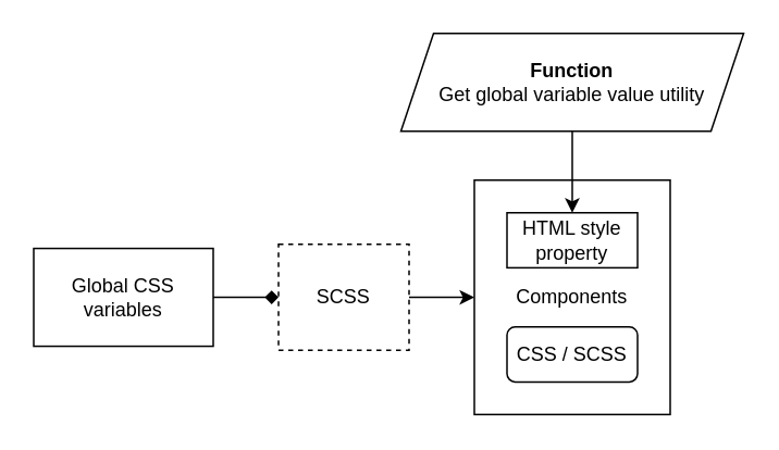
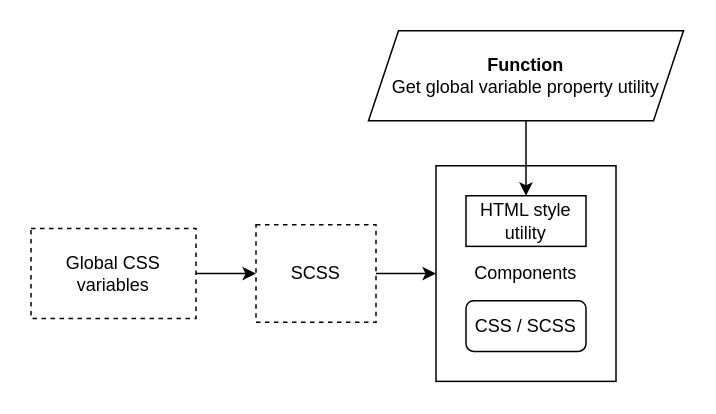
- <mxCell id="8" value="&lt;span&gt;&lt;b&gt;Function&lt;/b&gt;&lt;br&gt;Get global variable value utility&lt;/span&gt;" style="shape=parallelogram;perimeter=parallelogramPerimeter;whiteSpace=wrap;html=1;fixedSize=1;" vertex="1" parent="1"><mxGeometry x="245" y="20" width="210" height="60" as="geometry" /></mxCell>
+ <mxCell id="8" value="&lt;span&gt;&lt;b&gt;Function&lt;/b&gt;&lt;br&gt;Get global variable property utility&lt;/span&gt;" style="shape=parallelogram;perimeter=parallelogramPerimeter;whiteSpace=wrap;html=1;fixedSize=1;" vertex="1" parent="1"><mxGeometry x="245" y="20" width="210" height="60" as="geometry" /></mxCell>
- <mxCell id="10" value="HTML style property" style="rounded=0;whiteSpace=wrap;html=1;" vertex="1" parent="1"><mxGeometry x="310" y="130" width="80" height="33.75" as="geometry" /></mxCell>
+ <mxCell id="10" value="HTML style utility" style="rounded=0;whiteSpace=wrap;html=1;" vertex="1" parent="1"><mxGeometry x="310" y="130" width="80" height="33.75" as="geometry" /></mxCell>
- <mxCell id="4" value="Global CSS variables" style="rounded=0;whiteSpace=wrap;html=1;" vertex="1" parent="1"><mxGeometry x="20" y="151.88" width="110" height="60" as="geometry" /></mxCell>
+ <mxCell id="4" value="Global CSS variables" style="rounded=0;whiteSpace=wrap;html=1;dashed=1;" vertex="1" parent="1"><mxGeometry x="20" y="151.88" width="110" height="60" as="geometry" /></mxCell>
- <mxCell id="3" style="edgeStyle=orthogonalEdgeStyle;rounded=0;orthogonalLoop=1;jettySize=auto;html=1;endArrow=diamond;" edge="1" parent="1" source="4" target="6"><mxGeometry relative="1" as="geometry" /></mxCell>
+ <mxCell id="3" style="edgeStyle=orthogonalEdgeStyle;rounded=0;orthogonalLoop=1;jettySize=auto;html=1;" edge="1" parent="1" source="4" target="6"><mxGeometry relative="1" as="geometry" /></mxCell>
